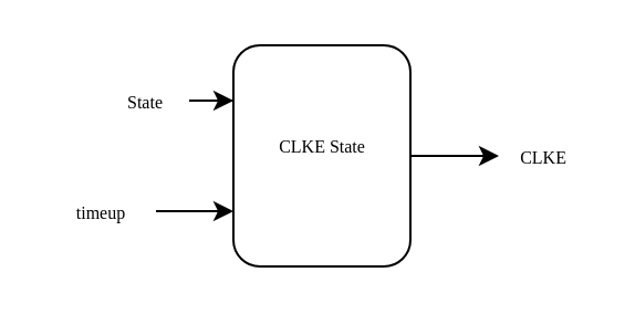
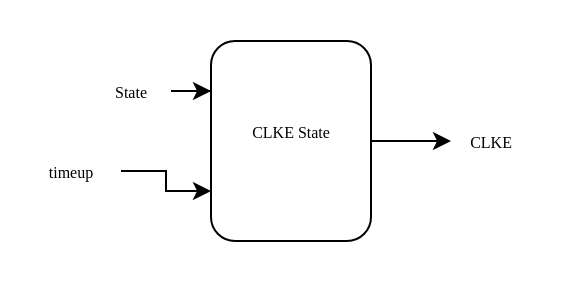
- <mxCell id="6" value="&lt;font style=&quot;font-size: 8px;&quot; data-font-src=&quot;https://fonts.googleapis.com/css?family=Calibri&quot; face=&quot;Calibri&quot;&gt;timeup&lt;/font&gt;" style="text;html=1;align=center;verticalAlign=middle;resizable=0;points=[];autosize=1;strokeColor=none;fillColor=none;" vertex="1" parent="1"><mxGeometry x="20" y="80" width="50" height="30" as="geometry" /></mxCell>
+ <mxCell id="6" value="&lt;font style=&quot;font-size: 8px;&quot; data-font-src=&quot;https://fonts.googleapis.com/css?family=Calibri&quot; face=&quot;Calibri&quot;&gt;timeup&lt;/font&gt;" style="text;html=1;align=center;verticalAlign=middle;resizable=0;points=[];autosize=1;strokeColor=none;fillColor=none;" vertex="1" parent="1"><mxGeometry x="10" y="70" width="50" height="30" as="geometry" /></mxCell>
